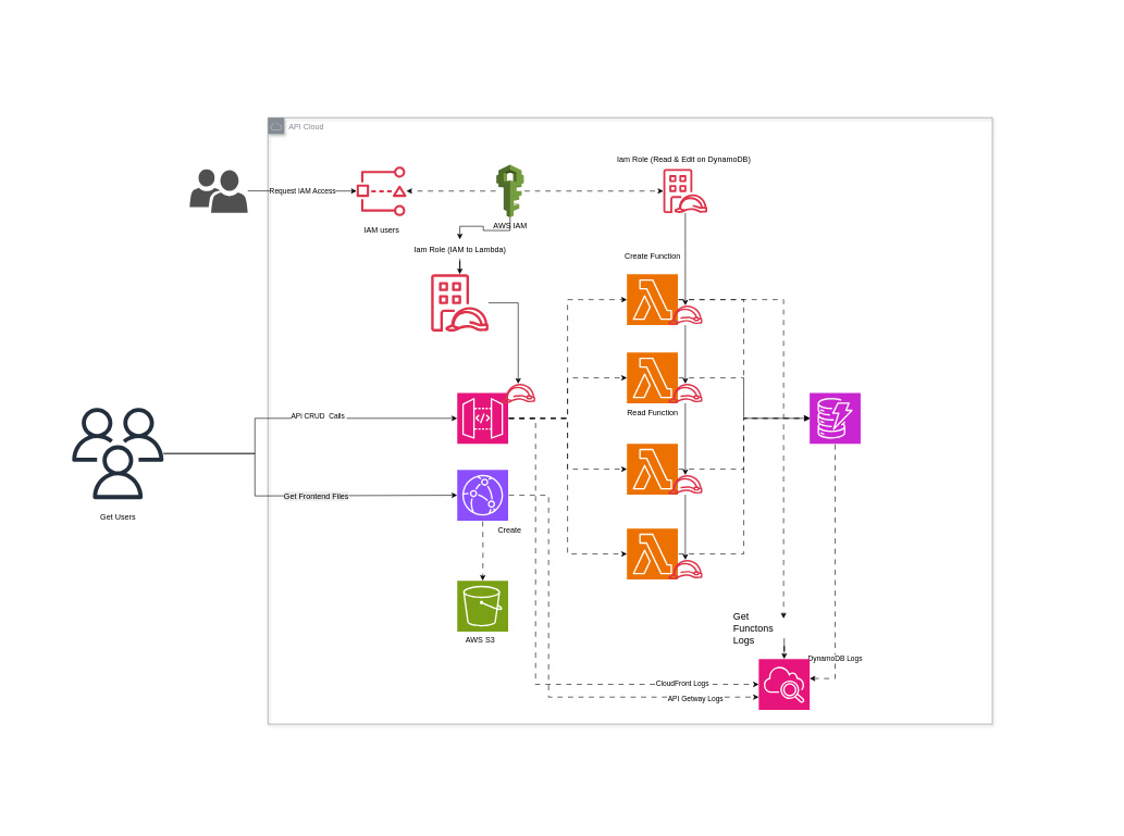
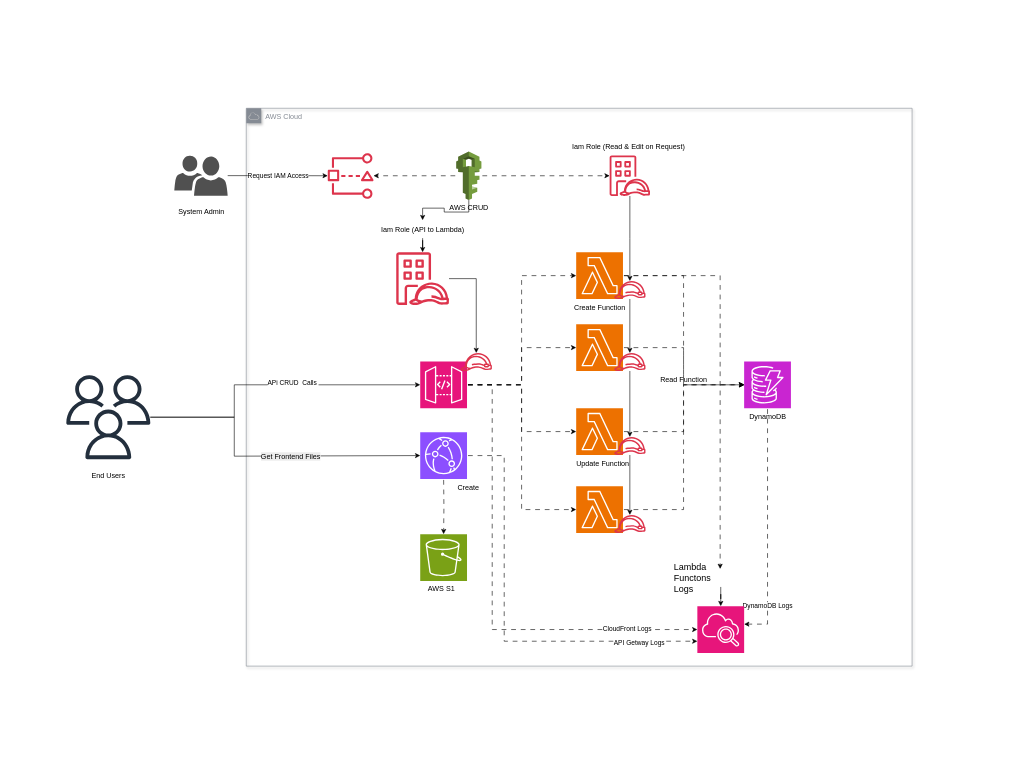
- <mxCell id="4" value="API Cloud" style="outlineConnect=0;gradientColor=none;html=1;whiteSpace=wrap;fontSize=12;fontStyle=0;shape=mxgraph.aws4.group;grIcon=mxgraph.aws4.group_aws_cloud;strokeColor=#858B94;fillColor=none;verticalAlign=top;align=left;spacingLeft=30;fontColor=#858B94;dashed=0;shadow=1;" vertex="1" parent="1"><mxGeometry x="410" y="180" width="1110" height="930" as="geometry" /></mxCell>
+ <mxCell id="4" value="AWS Cloud" style="outlineConnect=0;gradientColor=none;html=1;whiteSpace=wrap;fontSize=12;fontStyle=0;shape=mxgraph.aws4.group;grIcon=mxgraph.aws4.group_aws_cloud;strokeColor=#858B94;fillColor=none;verticalAlign=top;align=left;spacingLeft=30;fontColor=#858B94;dashed=0;shadow=1;" vertex="1" parent="1"><mxGeometry x="410" y="180" width="1110" height="930" as="geometry" /></mxCell>
- <mxCell id="47" value="Iam Role (Read &amp;amp; Edit on DynamoDB)" style="text;html=1;align=center;verticalAlign=middle;resizable=0;points=[];autosize=1;strokeColor=none;fillColor=none;" vertex="1" parent="1"><mxGeometry x="932" width="230" height="30" as="geometry" y="230" /></mxCell>
+ <mxCell id="47" value="Iam Role (Read &amp;amp; Edit on Request)" style="text;html=1;align=center;verticalAlign=middle;resizable=0;points=[];autosize=1;strokeColor=none;fillColor=none;" vertex="1" parent="1"><mxGeometry x="932" width="230" height="30" as="geometry" y="230" /></mxCell>
- <mxCell id="48" value="AWS IAM" style="text;html=1;align=center;verticalAlign=middle;resizable=0;points=[];autosize=1;strokeColor=none;fillColor=none;" vertex="1" parent="1"><mxGeometry x="741" y="331" width="80" height="30" as="geometry" /></mxCell>
+ <mxCell id="48" value="AWS CRUD" style="text;html=1;align=center;verticalAlign=middle;resizable=0;points=[];autosize=1;strokeColor=none;fillColor=none;" vertex="1" parent="1"><mxGeometry x="741" y="331" width="80" height="30" as="geometry" /></mxCell>
+ <mxCell id="3" value="System Admin" style="text;html=1;align=center;verticalAlign=middle;resizable=0;points=[];autosize=1;strokeColor=none;fillColor=none;" vertex="1" parent="1"><mxGeometry x="284.5" y="336.5" width="100" height="30" as="geometry" /></mxCell>
- <mxCell id="46" value="IAM users" style="text;html=1;align=center;verticalAlign=middle;resizable=0;points=[];autosize=1;strokeColor=none;fillColor=none;" vertex="1" parent="1"><mxGeometry x="544" y="336.5" width="80" height="30" as="geometry" /></mxCell>
- <mxCell id="68" value="Iam Role (IAM to Lambda)" style="text;html=1;align=center;verticalAlign=middle;resizable=0;points=[];autosize=1;strokeColor=none;fillColor=none;" vertex="1" parent="1"><mxGeometry x="624" y="366.5" width="160" height="30" as="geometry" /></mxCell>
+ <mxCell id="68" value="Iam Role (API to Lambda)" style="text;html=1;align=center;verticalAlign=middle;resizable=0;points=[];autosize=1;strokeColor=none;fillColor=none;" vertex="1" parent="1"><mxGeometry x="624" y="366.5" width="160" height="30" as="geometry" /></mxCell>
- <mxCell id="36" value="Create Function" style="text;html=1;align=center;verticalAlign=middle;resizable=0;points=[];autosize=1;strokeColor=none;fillColor=none;" vertex="1" parent="1"><mxGeometry x="944" y="378" width="110" height="30" as="geometry" /></mxCell>
+ <mxCell id="36" value="Create Function" style="text;html=1;align=center;verticalAlign=middle;resizable=0;points=[];autosize=1;strokeColor=none;fillColor=none;" vertex="1" parent="1"><mxGeometry x="944" y="498" width="110" height="30" as="geometry" /></mxCell>
- <mxCell id="37" value="Read Function" style="text;html=1;align=center;verticalAlign=middle;resizable=0;points=[];autosize=1;strokeColor=none;fillColor=none;" vertex="1" parent="1"><mxGeometry x="949" y="618" width="100" height="30" as="geometry" /></mxCell>
+ <mxCell id="37" value="Read Function" style="text;html=1;align=center;verticalAlign=middle;resizable=0;points=[];autosize=1;strokeColor=none;fillColor=none;" vertex="1" parent="1"><mxGeometry x="1089" y="618" width="100" height="30" as="geometry" /></mxCell>
+ <mxCell id="39" value="DynamoDB" style="text;html=1;align=center;verticalAlign=middle;resizable=0;points=[];autosize=1;strokeColor=none;fillColor=none;" vertex="1" parent="1"><mxGeometry x="1239" y="680" width="80" height="30" as="geometry" /></mxCell>
+ <mxCell id="38" value="Update Function" style="text;html=1;align=center;verticalAlign=middle;resizable=0;points=[];autosize=1;strokeColor=none;fillColor=none;" vertex="1" parent="1"><mxGeometry x="949" y="758" width="110" height="30" as="geometry" /></mxCell>
- <mxCell id="40" value="Get Users" style="text;html=1;align=center;verticalAlign=middle;resizable=0;points=[];autosize=1;strokeColor=none;fillColor=none;" vertex="1" parent="1"><mxGeometry x="140" y="778" width="80" height="30" as="geometry" /></mxCell>
+ <mxCell id="40" value="End Users" style="text;html=1;align=center;verticalAlign=middle;resizable=0;points=[];autosize=1;strokeColor=none;fillColor=none;" vertex="1" parent="1"><mxGeometry x="140" y="778" width="80" height="30" as="geometry" /></mxCell>
- <mxCell id="66" value="&lt;span id=&quot;docs-internal-guid-40effeab-7fff-19ac-3f64-0e7f1516a86e&quot;&gt;&lt;span style=&quot;font-family: Calibri, sans-serif; background-color: transparent; font-variant-numeric: normal; font-variant-east-asian: normal; font-variant-alternates: normal; font-variant-position: normal; font-variant-emoji: normal; vertical-align: baseline; white-space: pre-wrap;&quot;&gt;&lt;font style=&quot;font-size: 15px;&quot;&gt;Get Functons Logs&lt;/font&gt;&lt;/span&gt;&lt;/span&gt;" style="text;html=1;align=left;verticalAlign=middle;resizable=0;points=[];autosize=1;strokeColor=none;fillColor=none;" vertex="1" parent="1"><mxGeometry x="1121" y="948" width="160" height="30" as="geometry" /></mxCell>
+ <mxCell id="66" value="&lt;span id=&quot;docs-internal-guid-40effeab-7fff-19ac-3f64-0e7f1516a86e&quot;&gt;&lt;span style=&quot;font-family: Calibri, sans-serif; background-color: transparent; font-variant-numeric: normal; font-variant-east-asian: normal; font-variant-alternates: normal; font-variant-position: normal; font-variant-emoji: normal; vertical-align: baseline; white-space: pre-wrap;&quot;&gt;&lt;font style=&quot;font-size: 15px;&quot;&gt;Lambda Functons Logs&lt;/font&gt;&lt;/span&gt;&lt;/span&gt;" style="text;html=1;align=left;verticalAlign=middle;resizable=0;points=[];autosize=1;strokeColor=none;fillColor=none;" vertex="1" parent="1"><mxGeometry x="1121" y="948" width="160" height="30" as="geometry" /></mxCell>
- <mxCell id="42" value="AWS S3" style="text;html=1;align=center;verticalAlign=middle;resizable=0;points=[];autosize=1;strokeColor=none;fillColor=none;" vertex="1" parent="1"><mxGeometry x="700" y="967" width="70" height="30" as="geometry" /></mxCell>
+ <mxCell id="42" value="AWS S1" style="text;html=1;align=center;verticalAlign=middle;resizable=0;points=[];autosize=1;strokeColor=none;fillColor=none;" vertex="1" parent="1"><mxGeometry x="700" y="967" width="70" height="30" as="geometry" /></mxCell>
